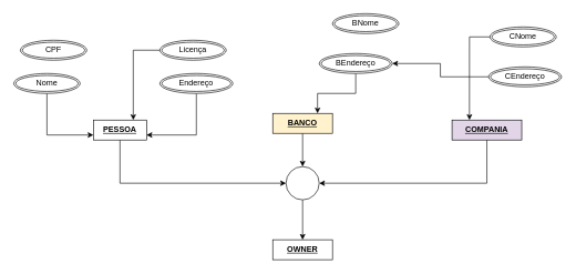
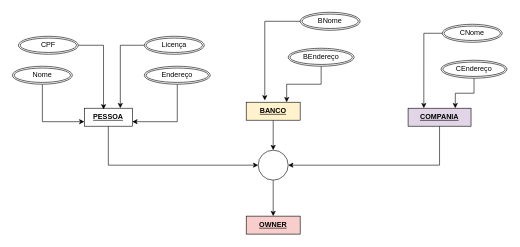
+ <mxCell id="18" style="edgeStyle=orthogonalEdgeStyle;rounded=0;orthogonalLoop=1;jettySize=auto;html=1;exitX=0;exitY=0.5;exitDx=0;exitDy=0;entryX=0.344;entryY=-0.1;entryDx=0;entryDy=0;entryPerimeter=0;" edge="1" parent="1" source="19" target="5"><mxGeometry relative="1" as="geometry" /></mxCell>
- <mxCell id="24" style="edgeStyle=orthogonalEdgeStyle;rounded=0;orthogonalLoop=1;jettySize=auto;html=1;" edge="1" parent="1" source="25" target="21"><mxGeometry relative="1" as="geometry" /></mxCell>
+ <mxCell id="24" style="edgeStyle=orthogonalEdgeStyle;rounded=0;orthogonalLoop=1;jettySize=auto;html=1;entryX=0.75;entryY=0;entryDx=0;entryDy=0;" edge="1" parent="1" source="25" target="9"><mxGeometry relative="1" as="geometry" /></mxCell>
+ <mxCell id="10" style="edgeStyle=orthogonalEdgeStyle;rounded=0;orthogonalLoop=1;jettySize=auto;html=1;exitX=1;exitY=0.5;exitDx=0;exitDy=0;entryX=0.4;entryY=0.067;entryDx=0;entryDy=0;entryPerimeter=0;" edge="1" parent="1" source="11" target="3"><mxGeometry relative="1" as="geometry" /></mxCell>
- <mxCell id="26" value="&lt;b&gt;&lt;u&gt;OWNER&lt;/u&gt;&lt;/b&gt;" style="rounded=0;whiteSpace=wrap;html=1;" vertex="1" parent="1"><mxGeometry x="410" y="360" width="90" height="30" as="geometry" /></mxCell>
+ <mxCell id="26" value="&lt;b&gt;&lt;u&gt;OWNER&lt;/u&gt;&lt;/b&gt;" style="rounded=0;whiteSpace=wrap;html=1;fillColor=#f8cecc;" vertex="1" parent="1"><mxGeometry x="410" y="360" width="90" height="30" as="geometry" /></mxCell>
